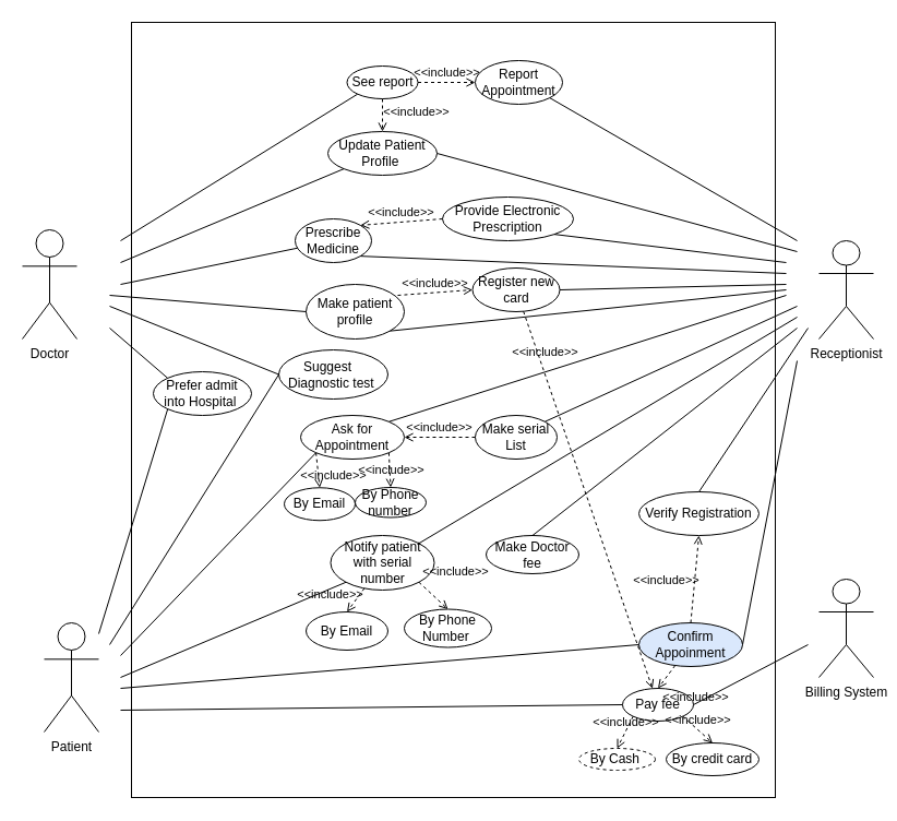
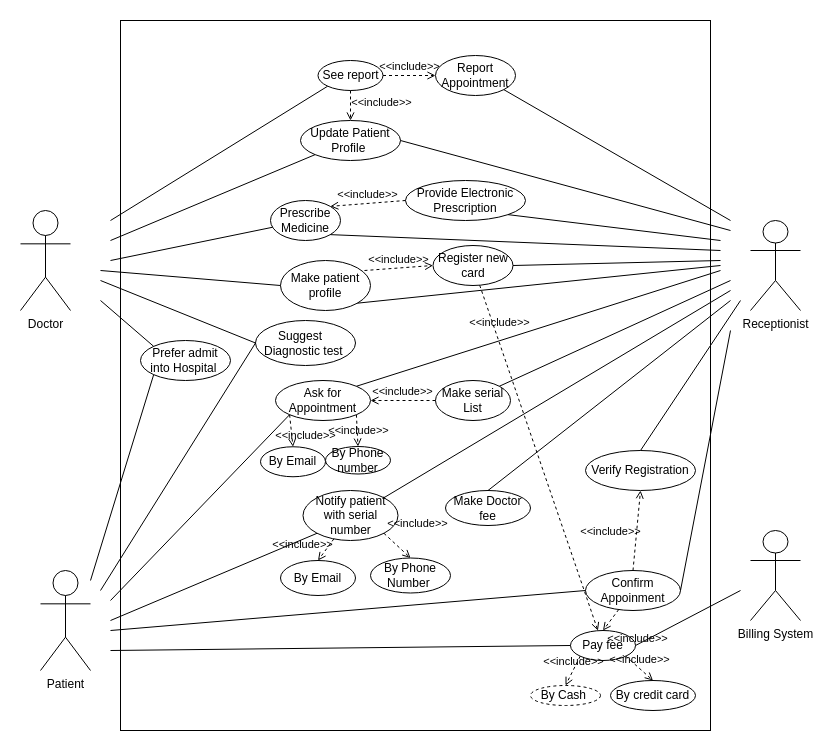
- <mxCell id="31" value="Confirm Appoinment" style="ellipse;whiteSpace=wrap;html=1;fillColor=#dae8fc;" parent="1" vertex="1"><mxGeometry x="585" y="570" width="95" height="40" as="geometry" /></mxCell>
+ <mxCell id="31" value="Confirm Appoinment" style="ellipse;whiteSpace=wrap;html=1;" parent="1" vertex="1"><mxGeometry x="585" y="570" width="95" height="40" as="geometry" /></mxCell>
